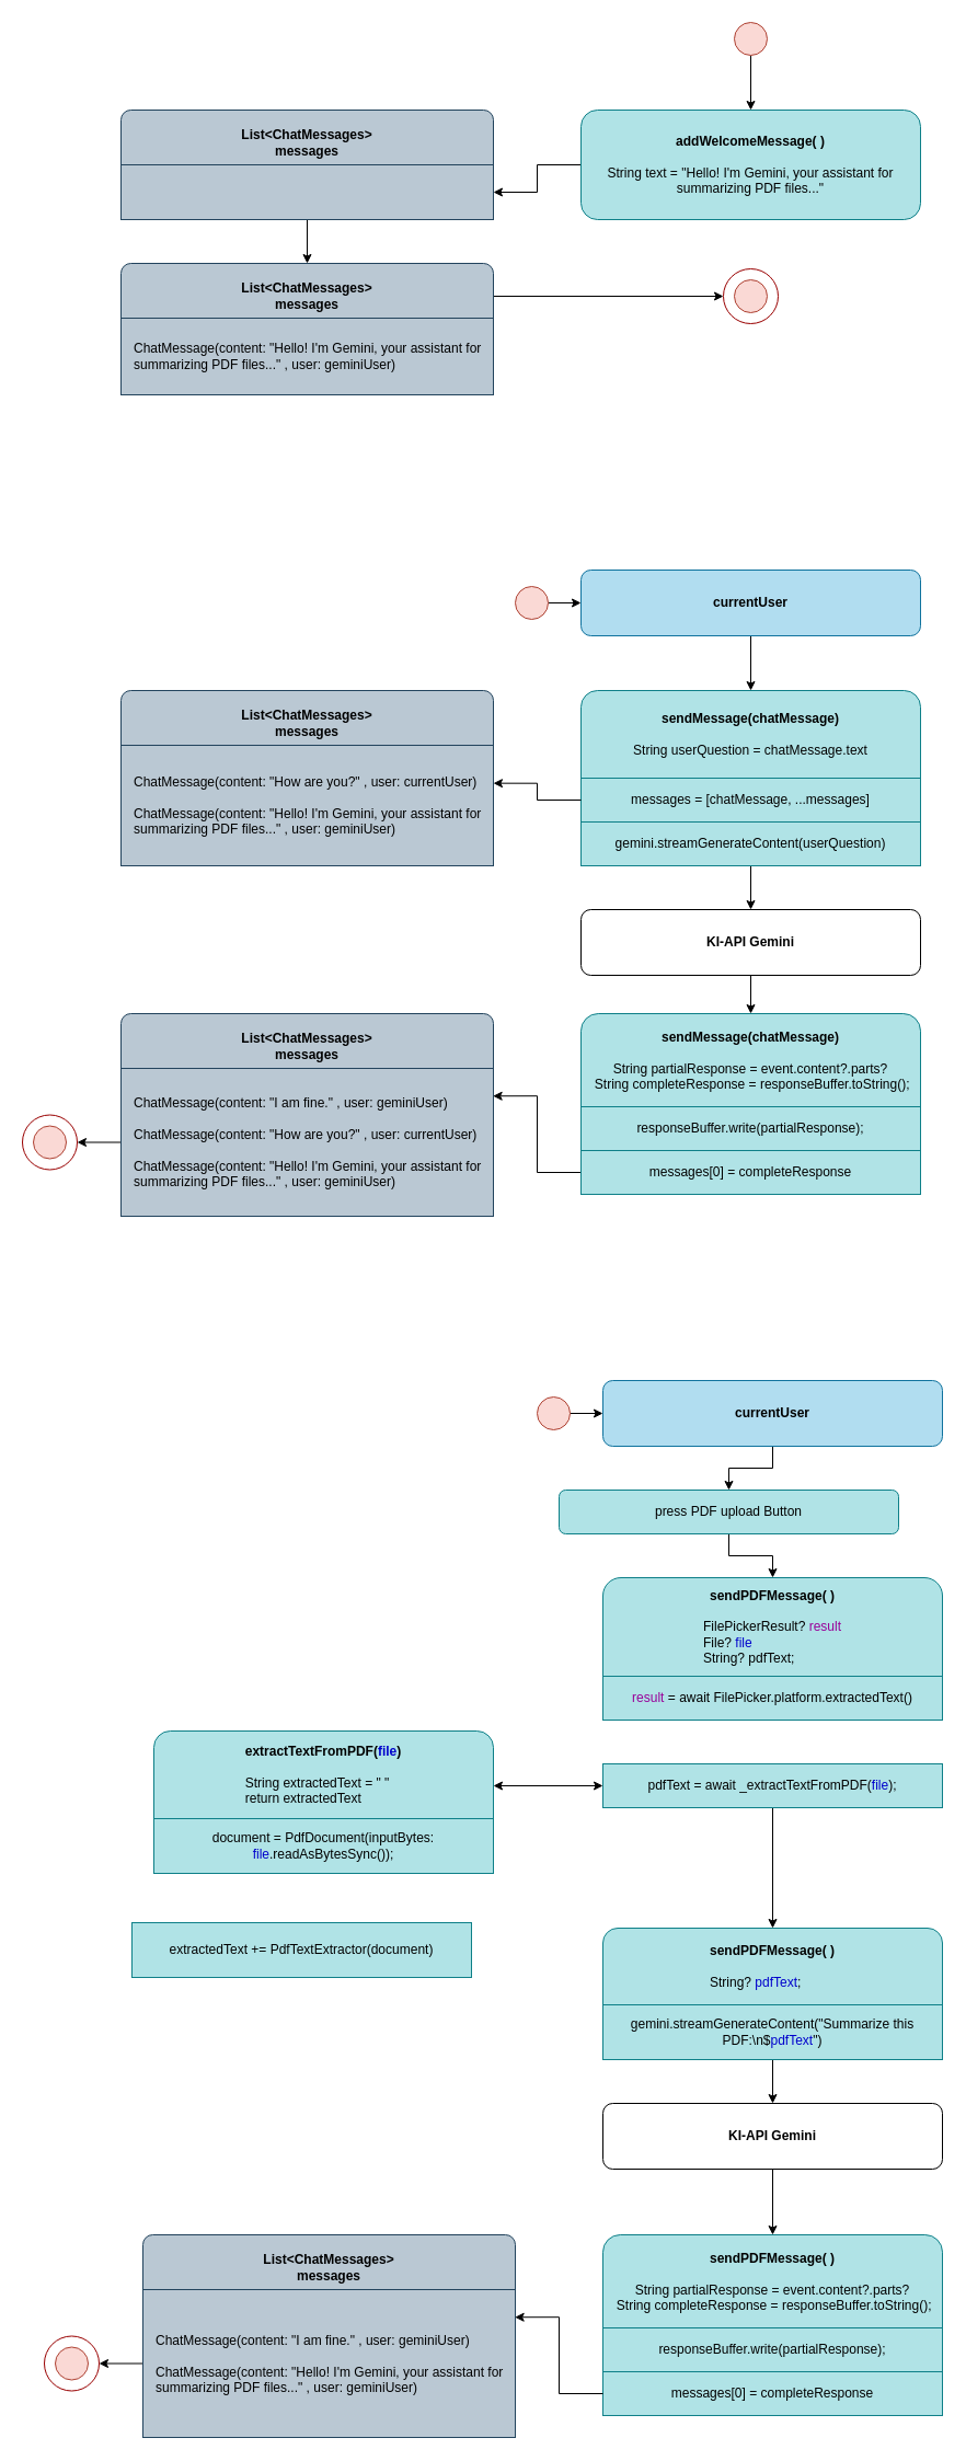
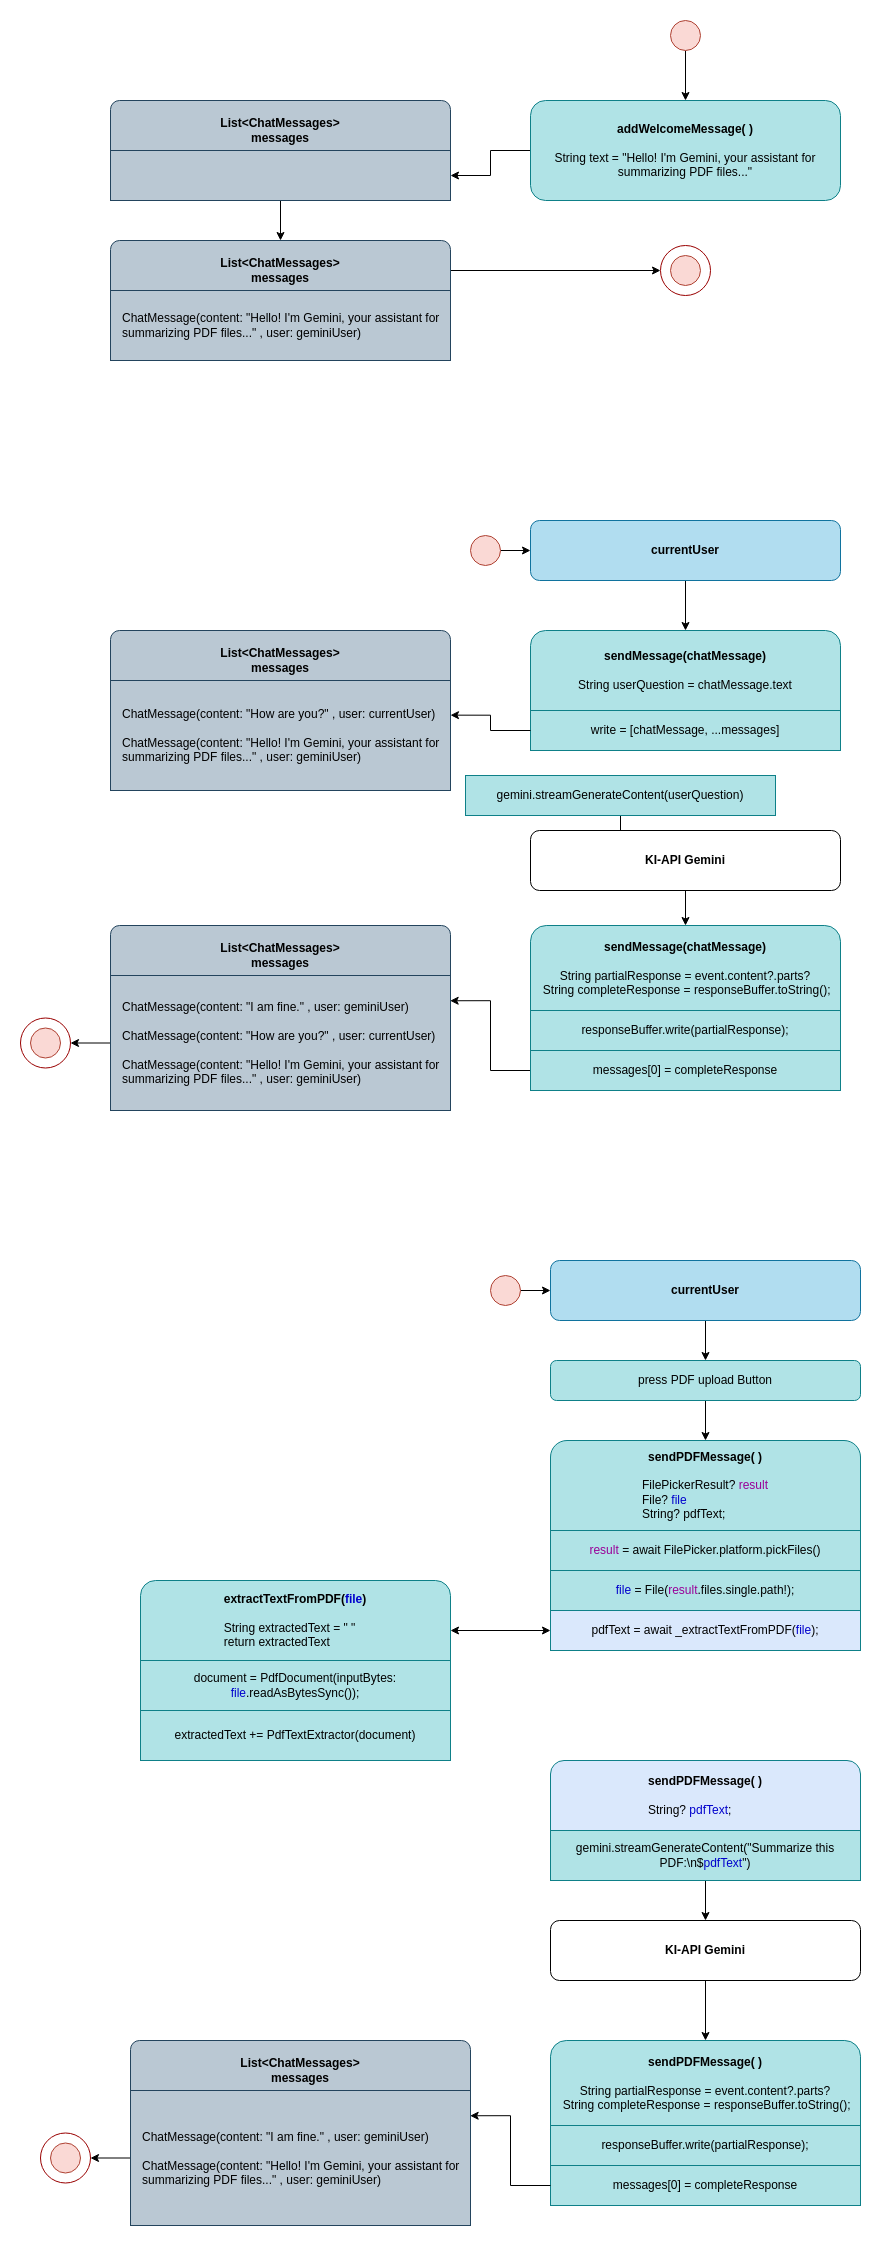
- <mxCell id="29" value="&lt;div style=&quot;text-align: left;&quot;&gt;&lt;span style=&quot;background-color: transparent;&quot;&gt;messages = [&lt;font style=&quot;color: rgb(0, 0, 0);&quot;&gt;chatMessage&lt;/font&gt;, ...messages]&lt;/span&gt;&lt;/div&gt;" style="rounded=0;whiteSpace=wrap;html=1;fillColor=#b0e3e6;strokeColor=#0e8088;" parent="1" vertex="1"><mxGeometry x="530" y="710" width="310" height="40" as="geometry" /></mxCell>
+ <mxCell id="29" value="&lt;div style=&quot;text-align: left;&quot;&gt;&lt;span style=&quot;background-color: transparent;&quot;&gt;write = [&lt;font style=&quot;color: rgb(0, 0, 0);&quot;&gt;chatMessage&lt;/font&gt;, ...messages]&lt;/span&gt;&lt;/div&gt;" style="rounded=0;whiteSpace=wrap;html=1;fillColor=#b0e3e6;strokeColor=#0e8088;" parent="1" vertex="1"><mxGeometry x="530" y="710" width="310" height="40" as="geometry" /></mxCell>
- <mxCell id="20" value="gemini.streamGenerateContent(&lt;font style=&quot;color: rgb(0, 0, 0);&quot;&gt;userQuestion&lt;/font&gt;)" style="rounded=0;whiteSpace=wrap;html=1;fillColor=#b0e3e6;strokeColor=#0e8088;" parent="1" vertex="1"><mxGeometry x="530" y="750" width="310" height="40" as="geometry" /></mxCell>
+ <mxCell id="20" value="gemini.streamGenerateContent(&lt;font style=&quot;color: rgb(0, 0, 0);&quot;&gt;userQuestion&lt;/font&gt;)" style="rounded=0;whiteSpace=wrap;html=1;fillColor=#b0e3e6;strokeColor=#0e8088;" parent="1" vertex="1"><mxGeometry x="465" y="775" width="310" height="40" as="geometry" /></mxCell>
- <mxCell id="45" value="press PDF upload Button" style="rounded=1;whiteSpace=wrap;html=1;fillColor=#b0e3e6;strokeColor=#0e8088;" vertex="1" parent="1"><mxGeometry x="510" y="1360" width="310" height="40" as="geometry" /></mxCell>
+ <mxCell id="45" value="press PDF upload Button" style="rounded=1;whiteSpace=wrap;html=1;fillColor=#b0e3e6;strokeColor=#0e8088;" vertex="1" parent="1"><mxGeometry x="550" y="1360" width="310" height="40" as="geometry" /></mxCell>
- <mxCell id="39" value="&lt;font style=&quot;color: rgb(153, 0, 153);&quot;&gt;result &lt;/font&gt;= await FilePicker.platform.extractedText()" style="rounded=0;whiteSpace=wrap;html=1;fillColor=#b0e3e6;strokeColor=#0e8088;" vertex="1" parent="1"><mxGeometry x="550" y="1530" width="310" height="40" as="geometry" /></mxCell>
+ <mxCell id="39" value="&lt;font style=&quot;color: rgb(153, 0, 153);&quot;&gt;result &lt;/font&gt;= await FilePicker.platform.pickFiles()" style="rounded=0;whiteSpace=wrap;html=1;fillColor=#b0e3e6;strokeColor=#0e8088;" vertex="1" parent="1"><mxGeometry x="550" y="1530" width="310" height="40" as="geometry" /></mxCell>
+ <mxCell id="46" value="&lt;font style=&quot;color: rgb(0, 0, 204);&quot;&gt;file &lt;/font&gt;= File(&lt;font style=&quot;color: rgb(153, 0, 153);&quot;&gt;result&lt;/font&gt;.files.single.path!);" style="rounded=0;whiteSpace=wrap;html=1;fillColor=#b0e3e6;strokeColor=#0e8088;" vertex="1" parent="1"><mxGeometry x="550" y="1570" width="310" height="40" as="geometry" /></mxCell>
- <mxCell id="49" value="pdfText = await _extractTextFromPDF(&lt;font style=&quot;color: rgb(0, 0, 204);&quot;&gt;file&lt;/font&gt;);" style="rounded=0;whiteSpace=wrap;html=1;fillColor=#b0e3e6;strokeColor=#0e8088;" vertex="1" parent="1"><mxGeometry x="550" y="1610" width="310" height="40" as="geometry" /></mxCell>
+ <mxCell id="49" value="pdfText = await _extractTextFromPDF(&lt;font style=&quot;color: rgb(0, 0, 204);&quot;&gt;file&lt;/font&gt;);" style="rounded=0;whiteSpace=wrap;html=1;fillColor=#dae8fc;strokeColor=#0e8088;" vertex="1" parent="1"><mxGeometry x="550" y="1610" width="310" height="40" as="geometry" /></mxCell>
- <mxCell id="48" style="edgeStyle=orthogonalEdgeStyle;rounded=0;orthogonalLoop=1;jettySize=auto;html=1;" edge="1" parent="1" source="49" target="53"><mxGeometry relative="1" as="geometry" /></mxCell>
- <mxCell id="52" value="extractedText += PdfTextExtractor(document)" style="rounded=0;whiteSpace=wrap;html=1;fillColor=#b0e3e6;strokeColor=#0e8088;" vertex="1" parent="1"><mxGeometry x="120" y="1755" width="310" height="50" as="geometry" /></mxCell>
+ <mxCell id="52" value="extractedText += PdfTextExtractor(document)" style="rounded=0;whiteSpace=wrap;html=1;fillColor=#b0e3e6;strokeColor=#0e8088;" vertex="1" parent="1"><mxGeometry x="140" y="1710" width="310" height="50" as="geometry" /></mxCell>
- <mxCell id="53" value="&lt;b&gt;sendPDFMessage( )&lt;br&gt;&lt;/b&gt;&lt;br&gt;&lt;div style=&quot;&quot;&gt;&lt;div style=&quot;text-align: justify;&quot;&gt;&lt;span style=&quot;background-color: transparent; color: light-dark(rgb(0, 0, 0), rgb(255, 255, 255));&quot;&gt;String? &lt;/span&gt;&lt;span style=&quot;background-color: transparent;&quot;&gt;&lt;font style=&quot;color: light-dark(rgb(0, 0, 204), rgb(255, 255, 255));&quot;&gt;pdfText&lt;/font&gt;&lt;/span&gt;&lt;span style=&quot;background-color: transparent; color: light-dark(rgb(0, 0, 0), rgb(255, 255, 255));&quot;&gt;;&lt;/span&gt;&lt;/div&gt;&lt;/div&gt;" style="rounded=1;whiteSpace=wrap;html=1;fillColor=#b0e3e6;strokeColor=#0e8088;spacingBottom=20;" vertex="1" parent="1"><mxGeometry x="550" y="1760" width="310" height="90" as="geometry" /></mxCell>
+ <mxCell id="53" value="&lt;b&gt;sendPDFMessage( )&lt;br&gt;&lt;/b&gt;&lt;br&gt;&lt;div style=&quot;&quot;&gt;&lt;div style=&quot;text-align: justify;&quot;&gt;&lt;span style=&quot;background-color: transparent; color: light-dark(rgb(0, 0, 0), rgb(255, 255, 255));&quot;&gt;String? &lt;/span&gt;&lt;span style=&quot;background-color: transparent;&quot;&gt;&lt;font style=&quot;color: light-dark(rgb(0, 0, 204), rgb(255, 255, 255));&quot;&gt;pdfText&lt;/font&gt;&lt;/span&gt;&lt;span style=&quot;background-color: transparent; color: light-dark(rgb(0, 0, 0), rgb(255, 255, 255));&quot;&gt;;&lt;/span&gt;&lt;/div&gt;&lt;/div&gt;" style="rounded=1;whiteSpace=wrap;html=1;fillColor=#dae8fc;strokeColor=#0e8088;spacingBottom=20;" vertex="1" parent="1"><mxGeometry x="550" y="1760" width="310" height="90" as="geometry" /></mxCell>
